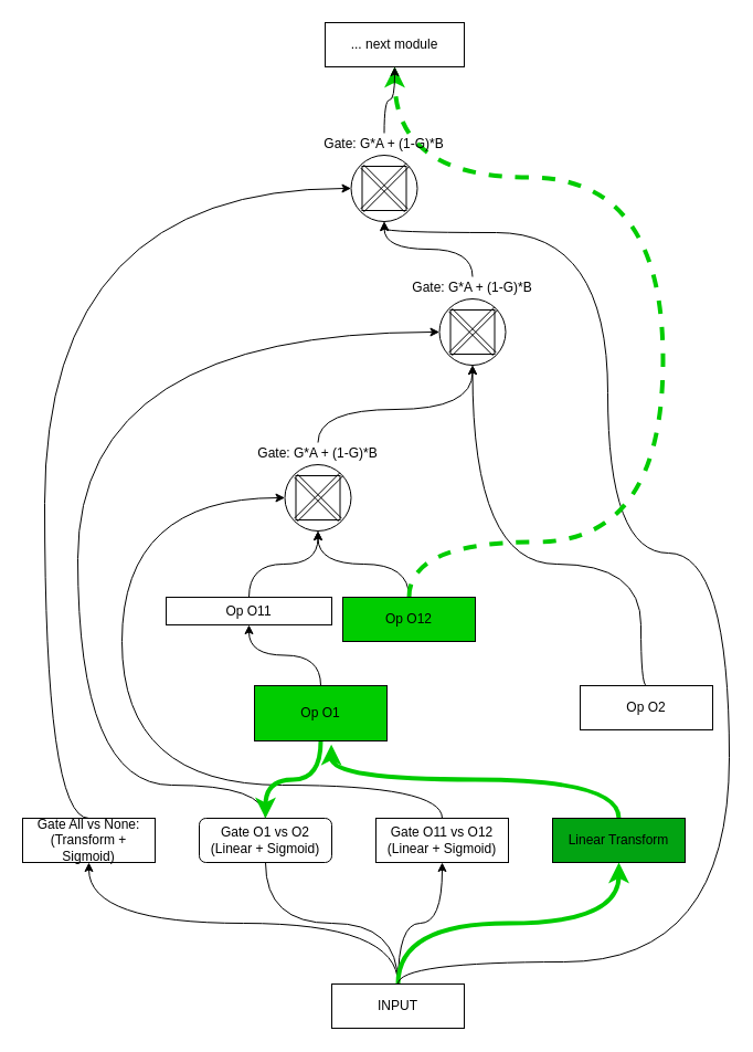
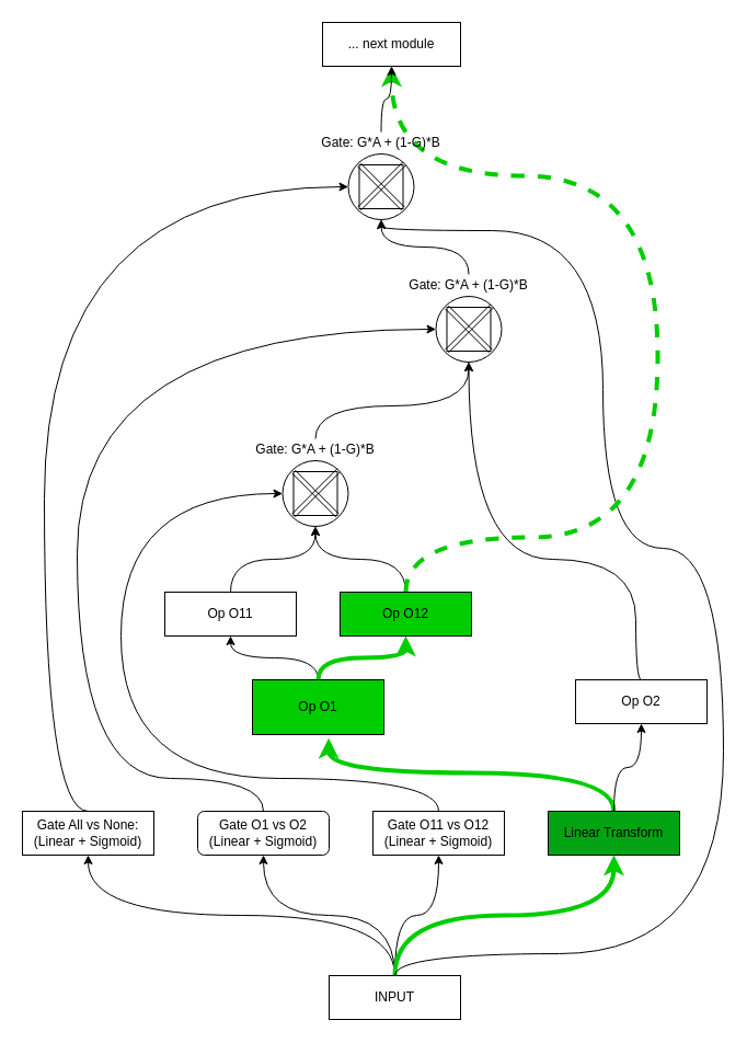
- <mxCell id="23" value="Op O11" style="rounded=0;whiteSpace=wrap;html=1;" vertex="1" parent="1"><mxGeometry x="150" y="540" width="150" height="25" as="geometry" /></mxCell>
+ <mxCell id="23" value="Op O11" style="rounded=0;whiteSpace=wrap;html=1;" vertex="1" parent="1"><mxGeometry x="150" y="540" width="120" height="40" as="geometry" /></mxCell>
+ <mxCell id="13" style="edgeStyle=orthogonalEdgeStyle;curved=1;rounded=0;orthogonalLoop=1;jettySize=auto;html=1;entryX=0.5;entryY=1;entryDx=0;entryDy=0;exitX=0.5;exitY=0;exitDx=0;exitDy=0;" edge="1" parent="1" source="14" target="21"><mxGeometry relative="1" as="geometry"><mxPoint x="560" y="700" as="sourcePoint" /></mxGeometry></mxCell>
- <mxCell id="18" style="edgeStyle=orthogonalEdgeStyle;curved=1;rounded=0;orthogonalLoop=1;jettySize=auto;html=1;strokeColor=#00CC00;strokeWidth=4;" edge="1" parent="1" source="19" target="11"><mxGeometry relative="1" as="geometry" /></mxCell>
+ <mxCell id="18" style="edgeStyle=orthogonalEdgeStyle;curved=1;rounded=0;orthogonalLoop=1;jettySize=auto;html=1;strokeColor=#00CC00;strokeWidth=4;" edge="1" parent="1" source="19" target="26"><mxGeometry relative="1" as="geometry" /></mxCell>
- <mxCell id="9" value="Gate All vs None: (Transform + Sigmoid)" style="rounded=0;whiteSpace=wrap;html=1;" vertex="1" parent="1"><mxGeometry x="20" y="740" width="120" height="40" as="geometry" /></mxCell>
+ <mxCell id="9" value="Gate All vs None: (Linear + Sigmoid)" style="rounded=0;whiteSpace=wrap;html=1;" vertex="1" parent="1"><mxGeometry x="20" y="740" width="120" height="40" as="geometry" /></mxCell>
- <mxCell id="3" style="edgeStyle=orthogonalEdgeStyle;rounded=0;orthogonalLoop=1;jettySize=auto;html=1;entryX=0.5;entryY=1;entryDx=0;entryDy=0;curved=1;endArrow=none;" edge="1" parent="1" source="7" target="11"><mxGeometry relative="1" as="geometry" /></mxCell>
+ <mxCell id="3" style="edgeStyle=orthogonalEdgeStyle;rounded=0;orthogonalLoop=1;jettySize=auto;html=1;entryX=0.5;entryY=1;entryDx=0;entryDy=0;curved=1;" edge="1" parent="1" source="7" target="11"><mxGeometry relative="1" as="geometry" /></mxCell>
